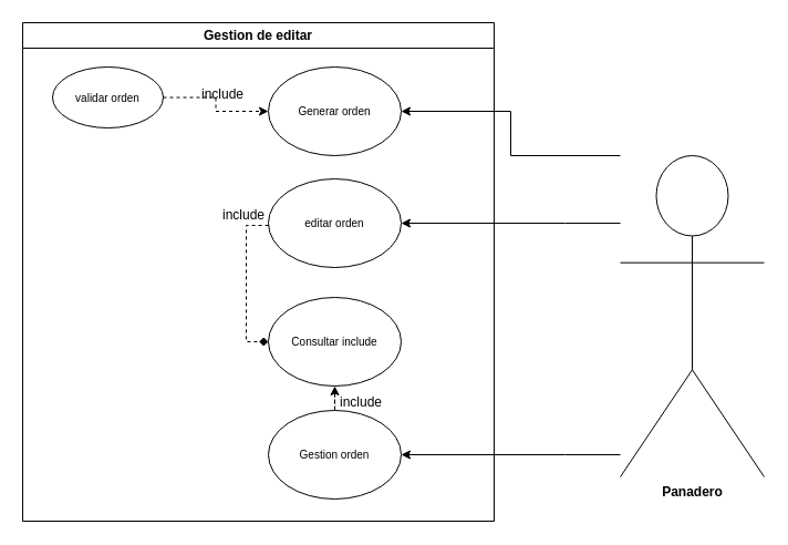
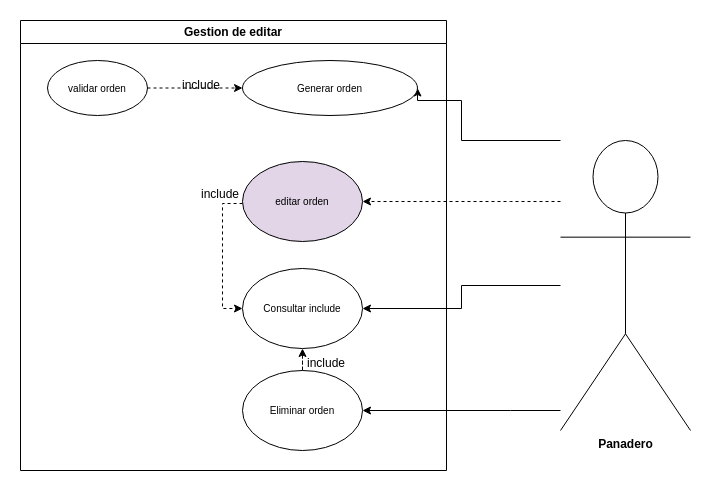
- <mxCell id="8" value="&lt;font size=&quot;1&quot;&gt;Generar orden&lt;/font&gt;" style="ellipse;whiteSpace=wrap;html=1;" vertex="1" parent="7"><mxGeometry x="222" y="40" width="120" height="80" as="geometry" /></mxCell>
+ <mxCell id="8" value="&lt;font size=&quot;1&quot;&gt;Generar orden&lt;/font&gt;" style="ellipse;whiteSpace=wrap;html=1;" vertex="1" parent="7"><mxGeometry x="222" y="40" width="175" height="55" as="geometry" /></mxCell>
- <mxCell id="10" value="&lt;font size=&quot;1&quot;&gt;editar orden&lt;/font&gt;" style="ellipse;whiteSpace=wrap;html=1;" vertex="1" parent="7"><mxGeometry x="222" y="141" width="120" height="80" as="geometry" /></mxCell>
+ <mxCell id="10" value="&lt;font size=&quot;1&quot;&gt;editar orden&lt;/font&gt;" style="ellipse;whiteSpace=wrap;html=1;fillColor=#e1d5e7;" vertex="1" parent="7"><mxGeometry x="222" y="141" width="120" height="80" as="geometry" /></mxCell>
- <mxCell id="3" style="edgeStyle=orthogonalEdgeStyle;rounded=0;orthogonalLoop=1;jettySize=auto;html=1;entryX=1;entryY=0.5;entryDx=0;entryDy=0;" edge="1" parent="1" source="6" target="10"><mxGeometry relative="1" as="geometry"><Array as="points"><mxPoint x="510" y="201" /><mxPoint x="510" y="201" /></Array></mxGeometry></mxCell>
+ <mxCell id="3" style="edgeStyle=orthogonalEdgeStyle;rounded=0;orthogonalLoop=1;jettySize=auto;html=1;entryX=1;entryY=0.5;entryDx=0;entryDy=0;dashed=1;" edge="1" parent="1" source="6" target="10"><mxGeometry relative="1" as="geometry"><Array as="points"><mxPoint x="510" y="201" /><mxPoint x="510" y="201" /></Array></mxGeometry></mxCell>
+ <mxCell id="4" style="edgeStyle=orthogonalEdgeStyle;rounded=0;orthogonalLoop=1;jettySize=auto;html=1;entryX=1;entryY=0.5;entryDx=0;entryDy=0;" edge="1" parent="1" source="6" target="11"><mxGeometry relative="1" as="geometry" /></mxCell>
- <mxCell id="9" style="edgeStyle=orthogonalEdgeStyle;rounded=0;orthogonalLoop=1;jettySize=auto;html=1;entryX=0;entryY=0.5;entryDx=0;entryDy=0;dashed=1;endArrow=diamond;" edge="1" parent="7" source="10" target="11"><mxGeometry relative="1" as="geometry"><Array as="points"><mxPoint x="202" y="183" /><mxPoint x="202" y="288" /></Array></mxGeometry></mxCell>
+ <mxCell id="9" style="edgeStyle=orthogonalEdgeStyle;rounded=0;orthogonalLoop=1;jettySize=auto;html=1;entryX=0;entryY=0.5;entryDx=0;entryDy=0;dashed=1;" edge="1" parent="7" source="10" target="11"><mxGeometry relative="1" as="geometry"><Array as="points"><mxPoint x="202" y="183" /><mxPoint x="202" y="288" /></Array></mxGeometry></mxCell>
- <mxCell id="13" value="&lt;font size=&quot;1&quot;&gt;Gestion orden&lt;/font&gt;" style="ellipse;whiteSpace=wrap;html=1;" vertex="1" parent="7"><mxGeometry x="222" y="350" width="120" height="80" as="geometry" /></mxCell>
+ <mxCell id="13" value="&lt;font size=&quot;1&quot;&gt;Eliminar orden&lt;/font&gt;" style="ellipse;whiteSpace=wrap;html=1;" vertex="1" parent="7"><mxGeometry x="222" y="350" width="120" height="80" as="geometry" /></mxCell>
